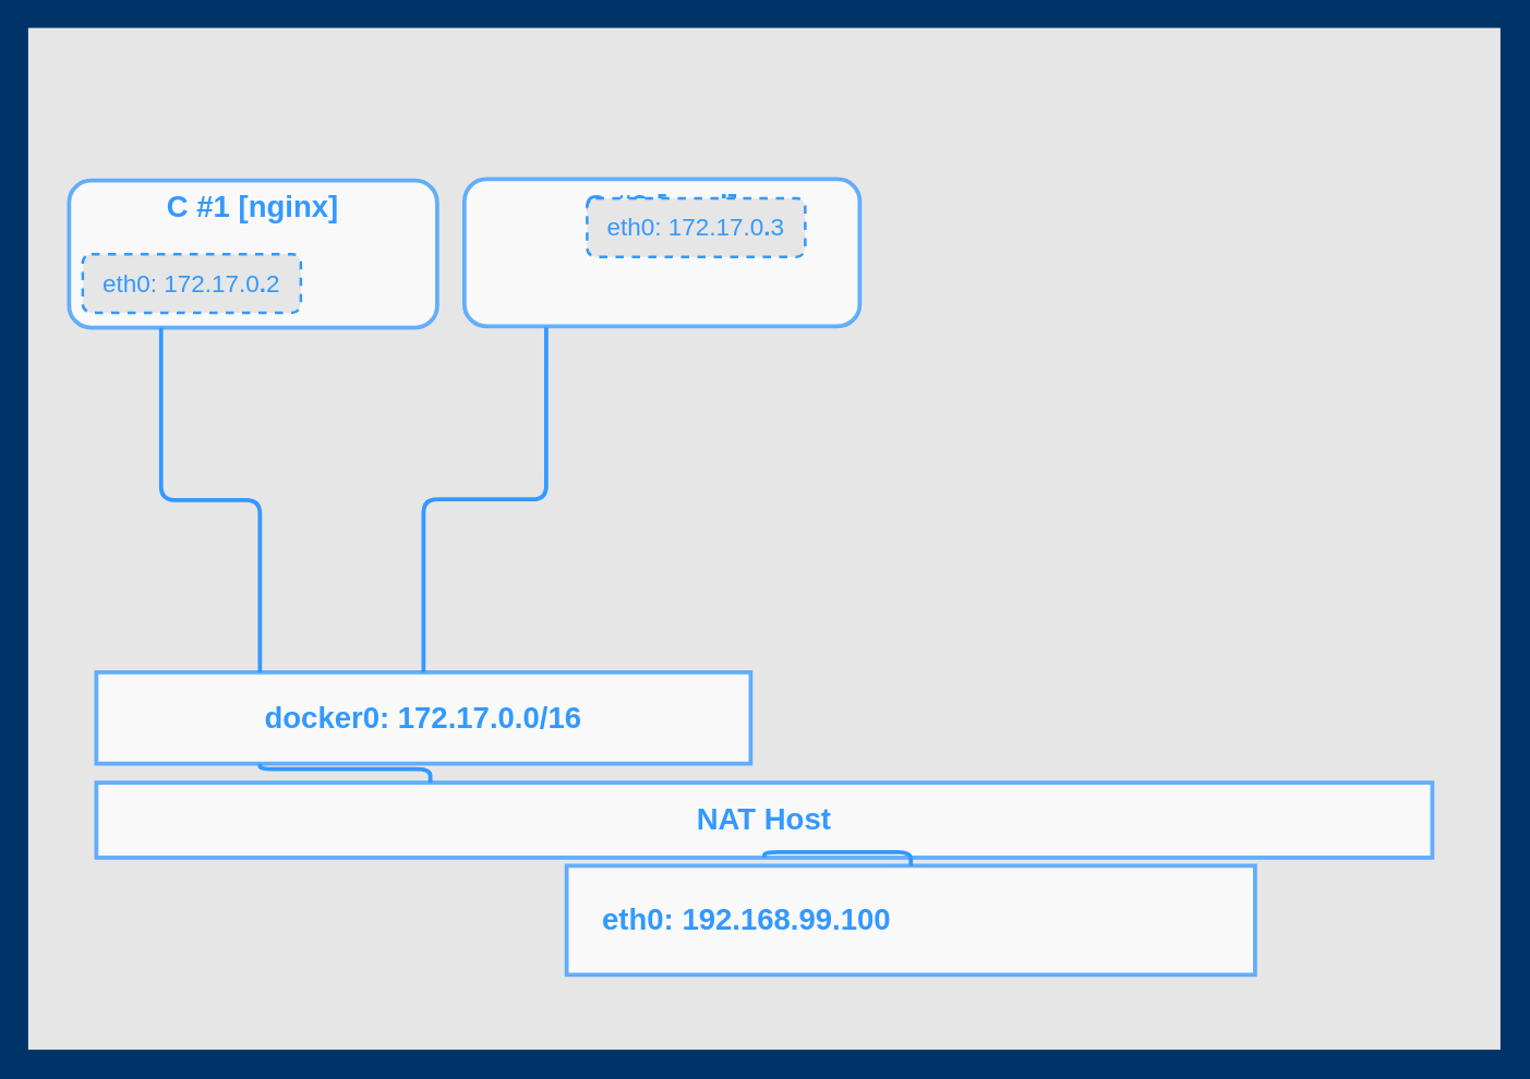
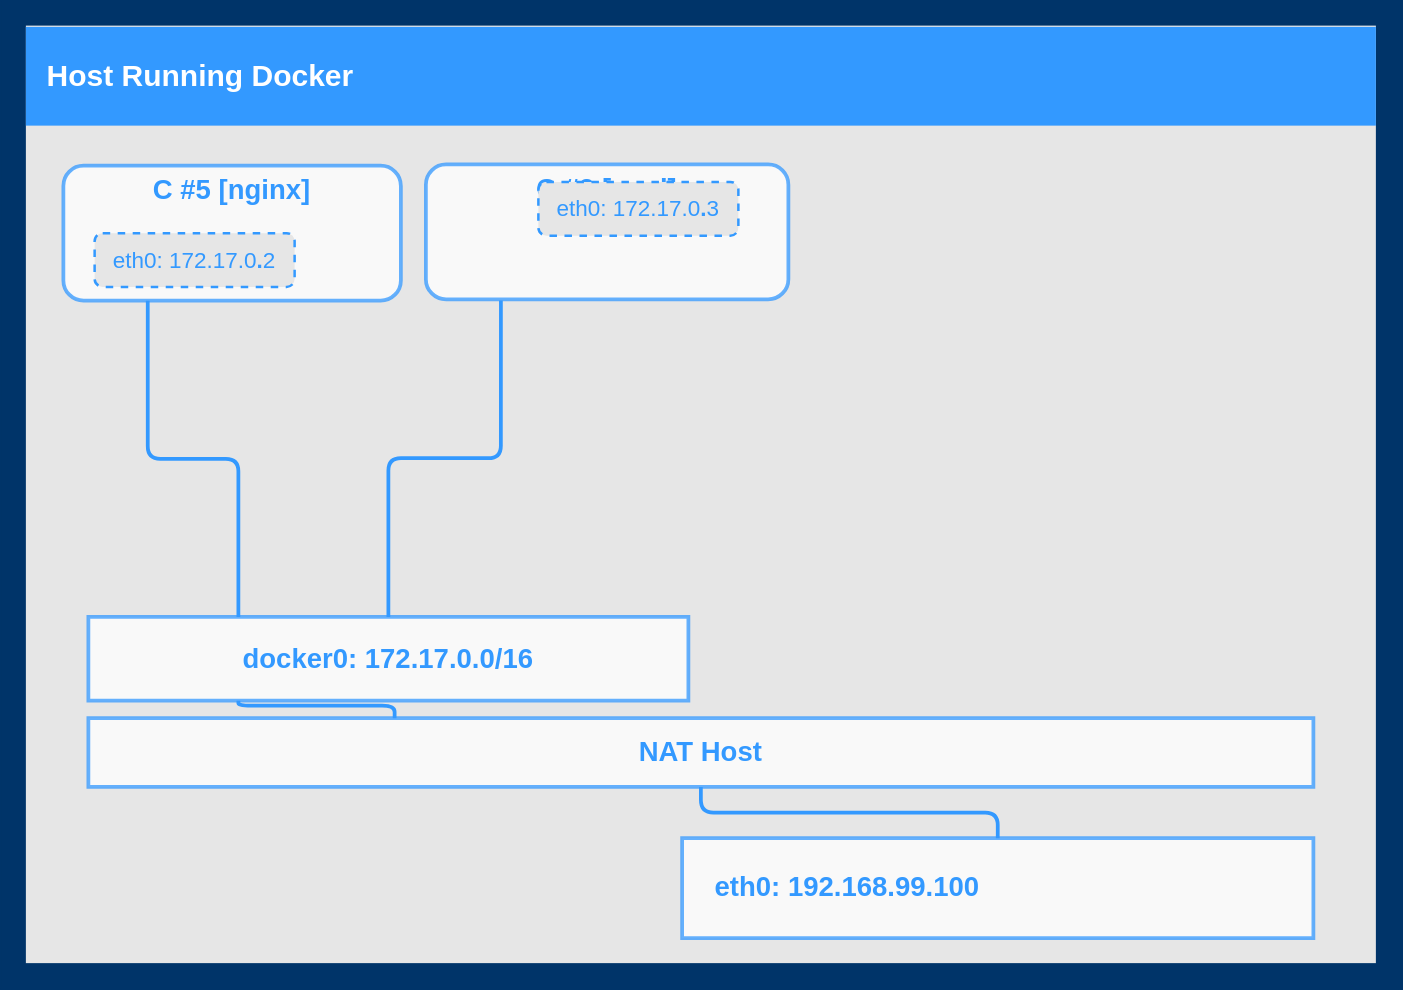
+ <mxCell id="3" value="Host Running Docker" style="whiteSpace=wrap;html=1;dashed=1;strokeColor=none;strokeWidth=2;fillColor=#3399FF;fontFamily=Helvetica;fontSize=24;fontColor=#FFFFFF;fontStyle=1;align=left;spacingLeft=15;" parent="1" vertex="1"><mxGeometry x="20" y="21" width="1080" height="79" as="geometry" /></mxCell>
- <mxCell id="4" value="&lt;font color=&quot;#3399FF&quot;&gt;C #1 [nginx]&lt;/font&gt;" style="rounded=1;whiteSpace=wrap;html=1;strokeColor=#3399FF;strokeWidth=3;fillColor=#FFFFFF;fontFamily=Helvetica;fontSize=22;fontColor=#FFB366;opacity=75;verticalAlign=top;fontStyle=1;align=center;" parent="1" vertex="1"><mxGeometry x="50" y="132" width="270" height="108" as="geometry" /></mxCell>
+ <mxCell id="4" value="&lt;font color=&quot;#3399FF&quot;&gt;C #5 [nginx]&lt;/font&gt;" style="rounded=1;whiteSpace=wrap;html=1;strokeColor=#3399FF;strokeWidth=3;fillColor=#FFFFFF;fontFamily=Helvetica;fontSize=22;fontColor=#FFB366;opacity=75;verticalAlign=top;fontStyle=1;align=center;" parent="1" vertex="1"><mxGeometry x="50" y="132" width="270" height="108" as="geometry" /></mxCell>
- <mxCell id="5" value="&lt;div&gt;&lt;font style=&quot;font-size: 18px&quot;&gt;eth0: 172.17.0&lt;b&gt;.&lt;/b&gt;2&lt;/font&gt;&lt;/div&gt;" style="rounded=1;whiteSpace=wrap;html=1;strokeColor=#3399FF;strokeWidth=2;fillColor=#E6E6E6;fontSize=18;fontColor=#3399FF;align=center;spacingLeft=0;dashed=1;verticalAlign=middle;" parent="1" vertex="1"><mxGeometry x="60" y="186" width="160" height="43" as="geometry" /></mxCell>
+ <mxCell id="5" value="&lt;div&gt;&lt;font style=&quot;font-size: 18px&quot;&gt;eth0: 172.17.0&lt;b&gt;.&lt;/b&gt;2&lt;/font&gt;&lt;/div&gt;" style="rounded=1;whiteSpace=wrap;html=1;strokeColor=#3399FF;strokeWidth=2;fillColor=#E6E6E6;fontSize=18;fontColor=#3399FF;align=center;spacingLeft=0;dashed=1;verticalAlign=middle;" parent="1" vertex="1"><mxGeometry x="75" y="186" width="160" height="43" as="geometry" /></mxCell>
- <mxCell id="6" value="&lt;div align=&quot;left&quot;&gt;&amp;nbsp;&amp;nbsp;&amp;nbsp; eth0: 192.168.99.100&lt;/div&gt;" style="rounded=0;whiteSpace=wrap;html=1;strokeColor=#3399FF;strokeWidth=3;fillColor=#FFFFFF;fontFamily=Helvetica;fontSize=22;fontColor=#3399FF;opacity=75;verticalAlign=middle;fontStyle=1;align=left;spacingLeft=0;" parent="1" vertex="1"><mxGeometry x="415" y="635" width="505" height="80" as="geometry" /></mxCell>
+ <mxCell id="6" value="&lt;div align=&quot;left&quot;&gt;&amp;nbsp;&amp;nbsp;&amp;nbsp; eth0: 192.168.99.100&lt;/div&gt;" style="rounded=0;whiteSpace=wrap;html=1;strokeColor=#3399FF;strokeWidth=3;fillColor=#FFFFFF;fontFamily=Helvetica;fontSize=22;fontColor=#3399FF;opacity=75;verticalAlign=middle;fontStyle=1;align=left;spacingLeft=0;" parent="1" vertex="1"><mxGeometry x="545" y="670" width="505" height="80" as="geometry" /></mxCell>
